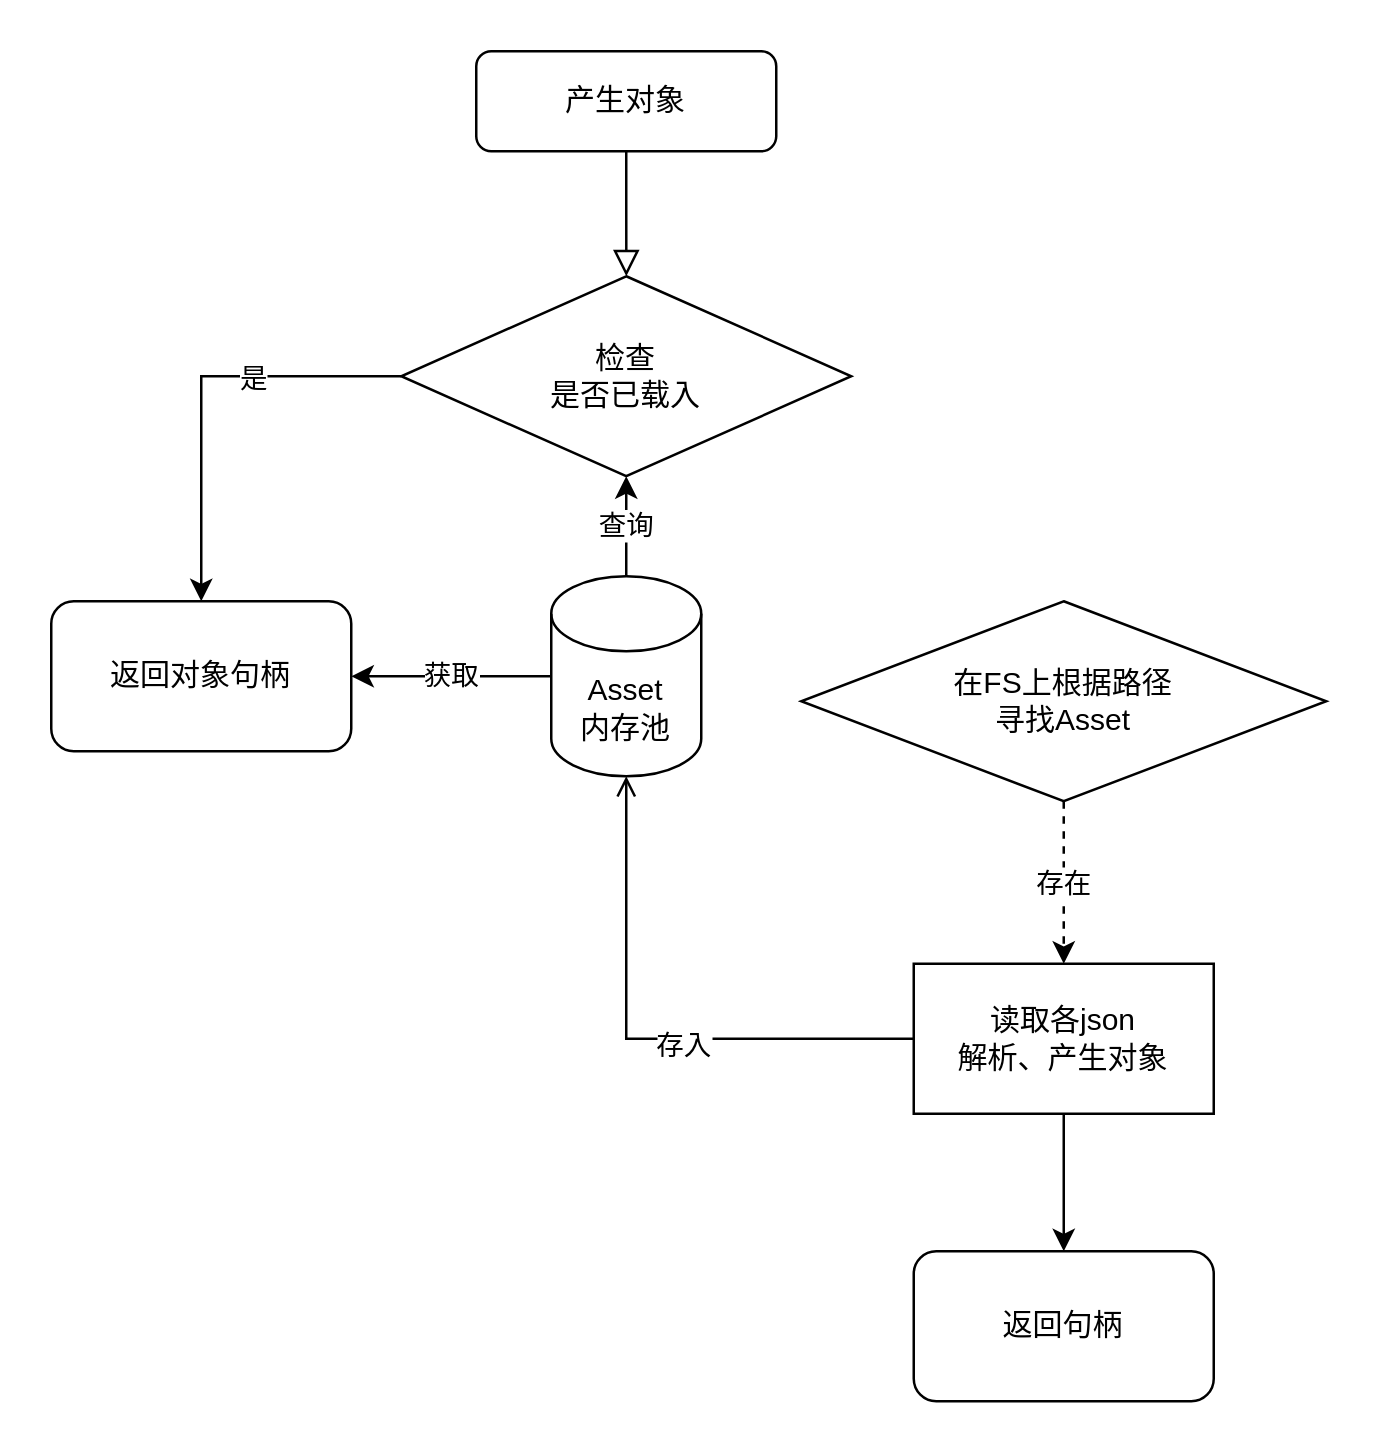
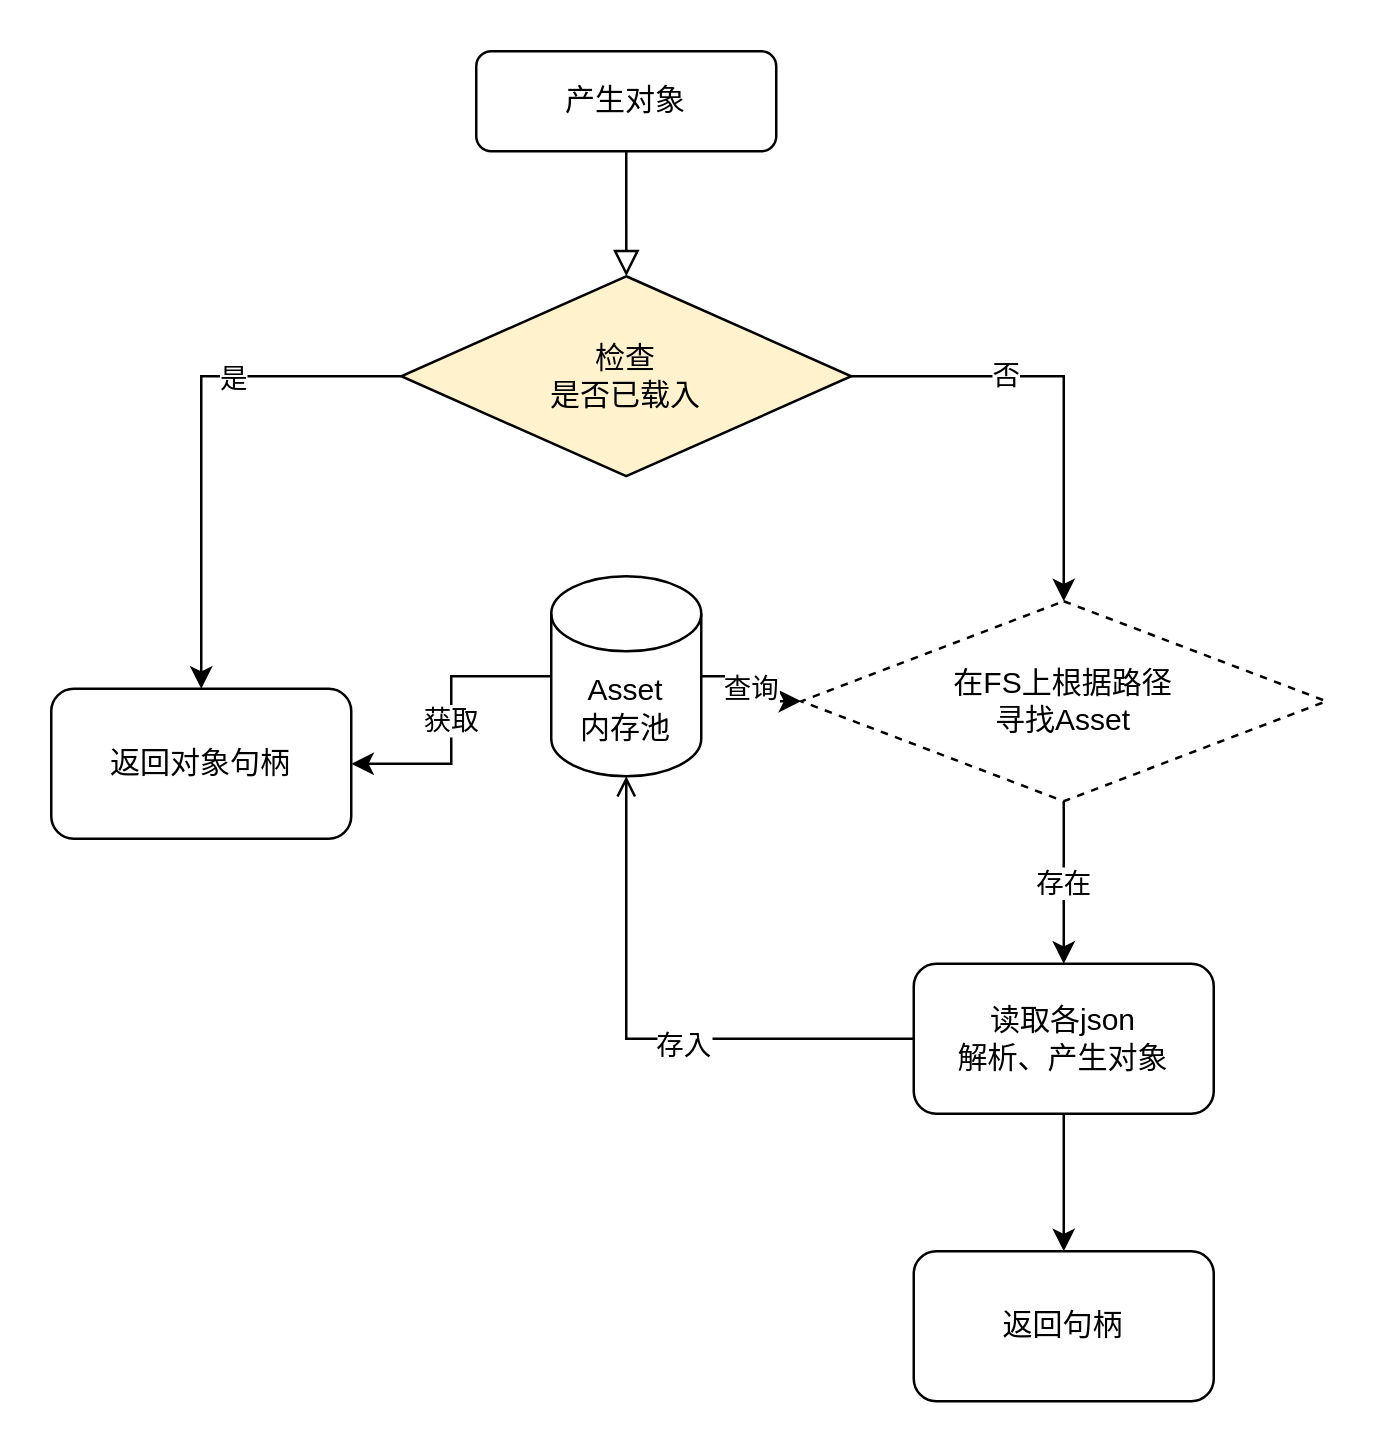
- <mxCell id="8" value="检查&lt;br style=&quot;border-color: var(--border-color);&quot;&gt;是否已载入" style="rhombus;whiteSpace=wrap;html=1;" vertex="1" parent="1"><mxGeometry x="160" y="110" width="180" height="80" as="geometry" /></mxCell>
+ <mxCell id="8" value="检查&lt;br style=&quot;border-color: var(--border-color);&quot;&gt;是否已载入" style="rhombus;whiteSpace=wrap;html=1;fillColor=#fff2cc;" vertex="1" parent="1"><mxGeometry x="160" y="110" width="180" height="80" as="geometry" /></mxCell>
+ <mxCell id="6" style="edgeStyle=orthogonalEdgeStyle;rounded=0;orthogonalLoop=1;jettySize=auto;html=1;entryX=0.5;entryY=0;entryDx=0;entryDy=0;exitX=1;exitY=0.5;exitDx=0;exitDy=0;" edge="1" parent="1" source="8" target="14"><mxGeometry relative="1" as="geometry"><mxPoint x="420" y="240" as="targetPoint" /></mxGeometry></mxCell>
+ <mxCell id="7" value="否" style="edgeLabel;html=1;align=center;verticalAlign=middle;resizable=0;points=[];" vertex="1" connectable="0" parent="6"><mxGeometry x="-0.298" y="1" relative="1" as="geometry"><mxPoint as="offset" /></mxGeometry></mxCell>
- <mxCell id="9" value="查询" style="edgeStyle=orthogonalEdgeStyle;rounded=0;orthogonalLoop=1;jettySize=auto;html=1;" edge="1" parent="1" source="11" target="8"><mxGeometry relative="1" as="geometry" /></mxCell>
+ <mxCell id="9" value="查询" style="edgeStyle=orthogonalEdgeStyle;rounded=0;orthogonalLoop=1;jettySize=auto;html=1;" edge="1" parent="1" source="11" target="14"><mxGeometry relative="1" as="geometry" /></mxCell>
- <mxCell id="12" value="返回对象句柄" style="rounded=1;whiteSpace=wrap;html=1;" vertex="1" parent="1"><mxGeometry x="20" y="240" width="120" height="60" as="geometry" /></mxCell>
+ <mxCell id="12" value="返回对象句柄" style="rounded=1;whiteSpace=wrap;html=1;" vertex="1" parent="1"><mxGeometry x="20" y="275" width="120" height="60" as="geometry" /></mxCell>
- <mxCell id="14" value="在FS上根据路径&lt;br style=&quot;border-color: var(--border-color);&quot;&gt;寻找Asset" style="rhombus;whiteSpace=wrap;html=1;" vertex="1" parent="1"><mxGeometry x="320" y="240" width="210" height="80" as="geometry" /></mxCell>
+ <mxCell id="14" value="在FS上根据路径&lt;br style=&quot;border-color: var(--border-color);&quot;&gt;寻找Asset" style="rhombus;whiteSpace=wrap;html=1;dashed=1;" vertex="1" parent="1"><mxGeometry x="320" y="240" width="210" height="80" as="geometry" /></mxCell>
- <mxCell id="13" value="存在" style="edgeStyle=orthogonalEdgeStyle;rounded=0;orthogonalLoop=1;jettySize=auto;html=1;entryX=0.5;entryY=0;entryDx=0;entryDy=0;dashed=1;" edge="1" parent="1" source="14" target="18"><mxGeometry relative="1" as="geometry" /></mxCell>
+ <mxCell id="13" value="存在" style="edgeStyle=orthogonalEdgeStyle;rounded=0;orthogonalLoop=1;jettySize=auto;html=1;entryX=0.5;entryY=0;entryDx=0;entryDy=0;" edge="1" parent="1" source="14" target="18"><mxGeometry relative="1" as="geometry" /></mxCell>
- <mxCell id="18" value="读取各json&lt;br&gt;解析、产生对象" style="whiteSpace=wrap;html=1;rounded=0;" vertex="1" parent="1"><mxGeometry x="365" y="385" width="120" height="60" as="geometry" /></mxCell>
+ <mxCell id="18" value="读取各json&lt;br&gt;解析、产生对象" style="rounded=1;whiteSpace=wrap;html=1;" vertex="1" parent="1"><mxGeometry x="365" y="385" width="120" height="60" as="geometry" /></mxCell>
